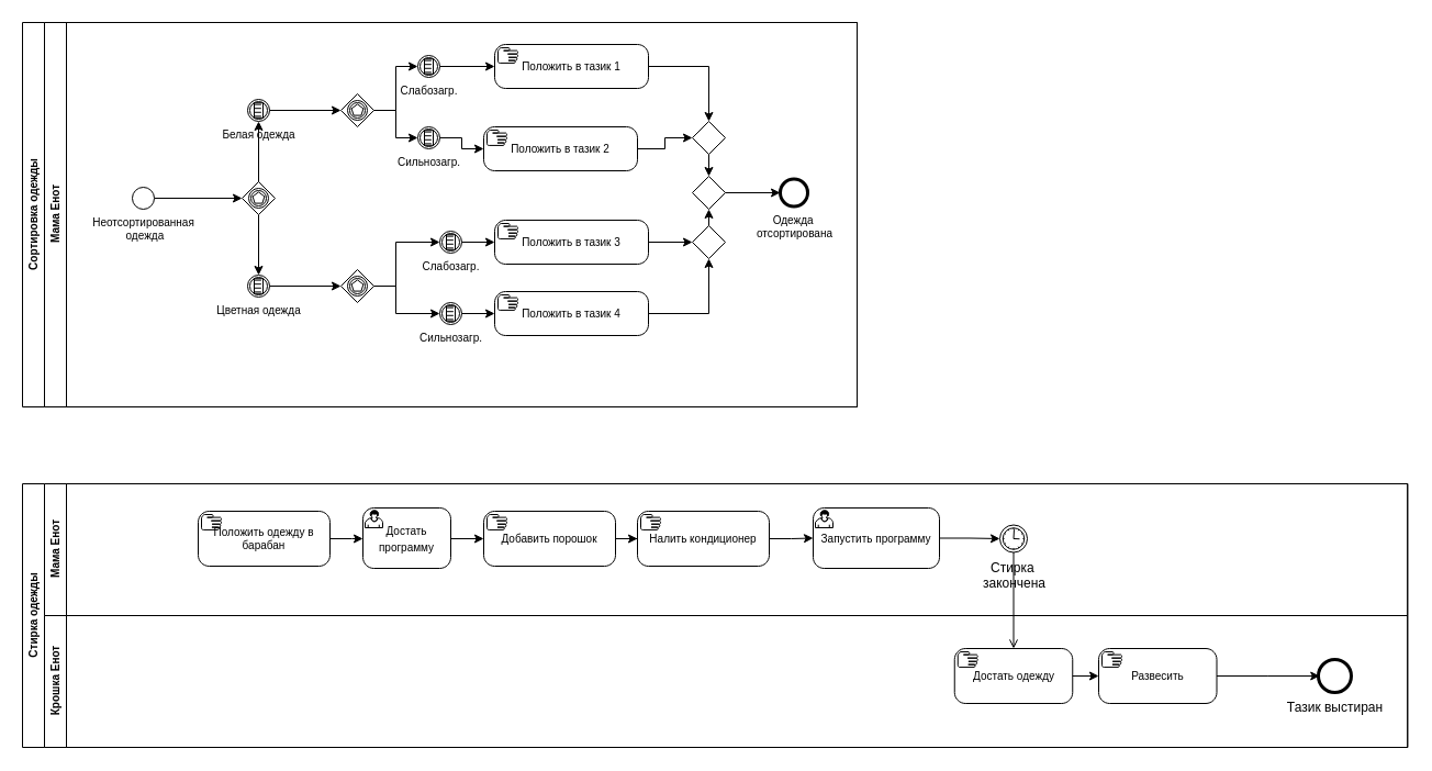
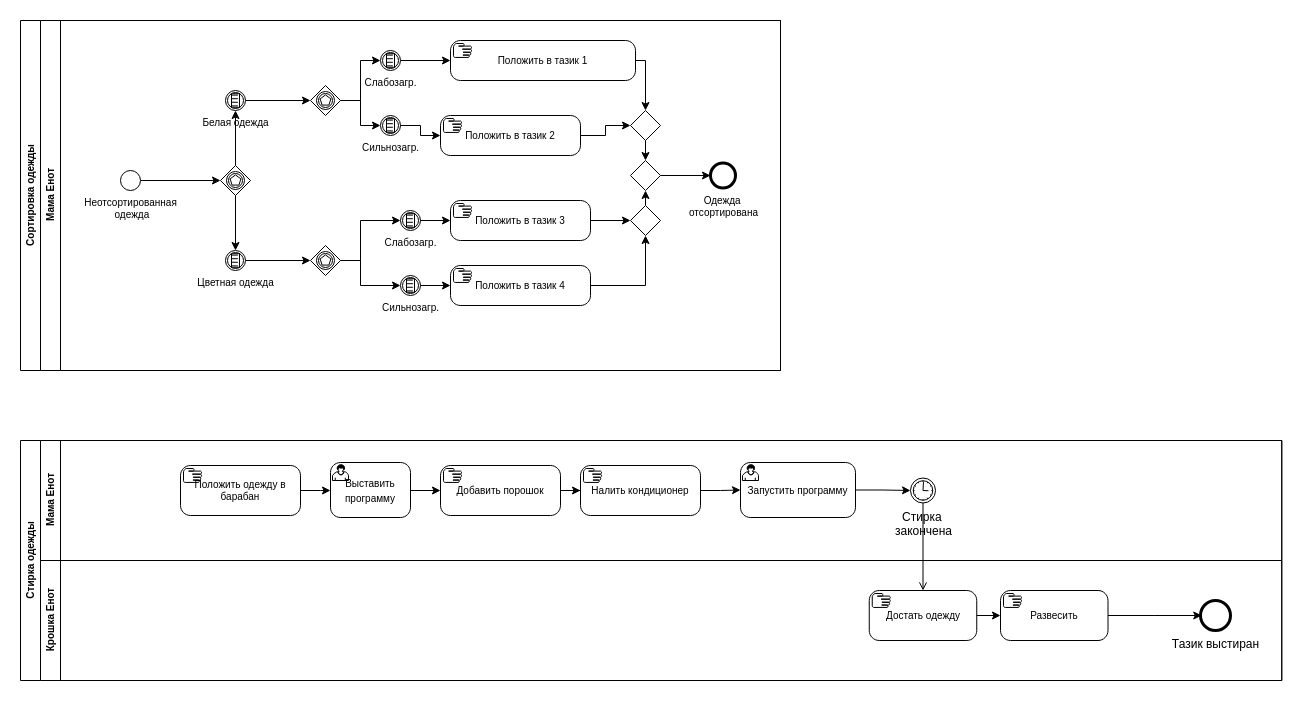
- <mxCell id="24" value="Положить в тазик 1" style="points=[[0.25,0,0],[0.5,0,0],[0.75,0,0],[1,0.25,0],[1,0.5,0],[1,0.75,0],[0.75,1,0],[0.5,1,0],[0.25,1,0],[0,0.75,0],[0,0.5,0],[0,0.25,0]];shape=mxgraph.bpmn.task;whiteSpace=wrap;rectStyle=rounded;size=10;html=1;container=1;expand=0;collapsible=0;taskMarker=manual;fontSize=10;" parent="3" vertex="1"><mxGeometry x="410" y="20" width="140" height="40" as="geometry" /></mxCell>
+ <mxCell id="24" value="Положить в тазик 1" style="points=[[0.25,0,0],[0.5,0,0],[0.75,0,0],[1,0.25,0],[1,0.5,0],[1,0.75,0],[0.75,1,0],[0.5,1,0],[0.25,1,0],[0,0.75,0],[0,0.5,0],[0,0.25,0]];shape=mxgraph.bpmn.task;whiteSpace=wrap;rectStyle=rounded;size=10;html=1;container=1;expand=0;collapsible=0;taskMarker=manual;fontSize=10;" parent="3" vertex="1"><mxGeometry x="410" y="20" width="185" height="40" as="geometry" /></mxCell>
- <mxCell id="54" value="&lt;span style=&quot;font-size: 10px;&quot;&gt;Достать программу&lt;/span&gt;" style="points=[[0.25,0,0],[0.5,0,0],[0.75,0,0],[1,0.25,0],[1,0.5,0],[1,0.75,0],[0.75,1,0],[0.5,1,0],[0.25,1,0],[0,0.75,0],[0,0.5,0],[0,0.25,0]];shape=mxgraph.bpmn.task;whiteSpace=wrap;rectStyle=rounded;size=10;html=1;container=1;expand=0;collapsible=0;taskMarker=user;" parent="43" vertex="1"><mxGeometry x="290" y="22" width="80" height="55" as="geometry" /></mxCell>
+ <mxCell id="54" value="&lt;span style=&quot;font-size: 10px;&quot;&gt;Выставить программу&lt;/span&gt;" style="points=[[0.25,0,0],[0.5,0,0],[0.75,0,0],[1,0.25,0],[1,0.5,0],[1,0.75,0],[0.75,1,0],[0.5,1,0],[0.25,1,0],[0,0.75,0],[0,0.5,0],[0,0.25,0]];shape=mxgraph.bpmn.task;whiteSpace=wrap;rectStyle=rounded;size=10;html=1;container=1;expand=0;collapsible=0;taskMarker=user;" parent="43" vertex="1"><mxGeometry x="290" y="22" width="80" height="55" as="geometry" /></mxCell>
